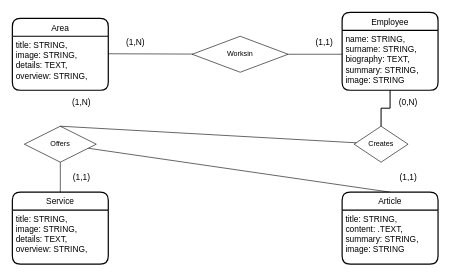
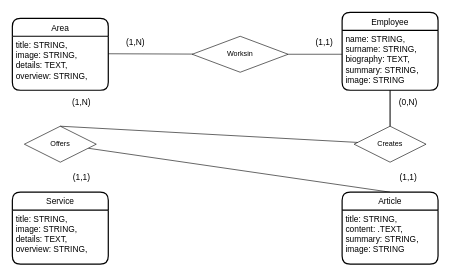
- <mxCell id="4" value="Creates" style="shape=rhombus;perimeter=rhombusPerimeter;whiteSpace=wrap;html=1;align=center;" vertex="1" parent="1"><mxGeometry x="590" y="210" width="90" height="60" as="geometry" /></mxCell>
+ <mxCell id="4" value="Creates" style="shape=rhombus;perimeter=rhombusPerimeter;whiteSpace=wrap;html=1;align=center;" vertex="1" parent="1"><mxGeometry x="590" y="210" width="120" height="60" as="geometry" /></mxCell>
- <mxCell id="18" value="" style="endArrow=none;html=1;rounded=0;" edge="1" parent="1" source="6" target="16"><mxGeometry relative="1" as="geometry"><mxPoint x="99.58" y="330" as="sourcePoint" /><mxPoint x="99.58" y="270" as="targetPoint" /></mxGeometry></mxCell>
